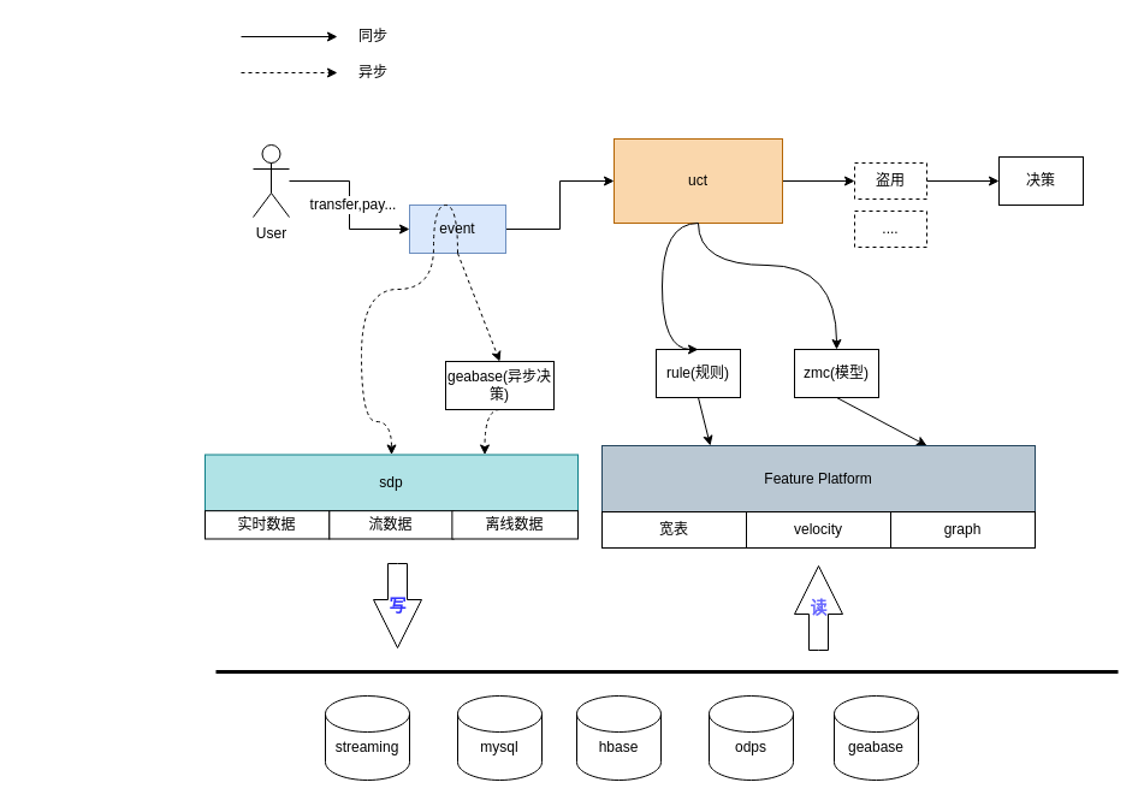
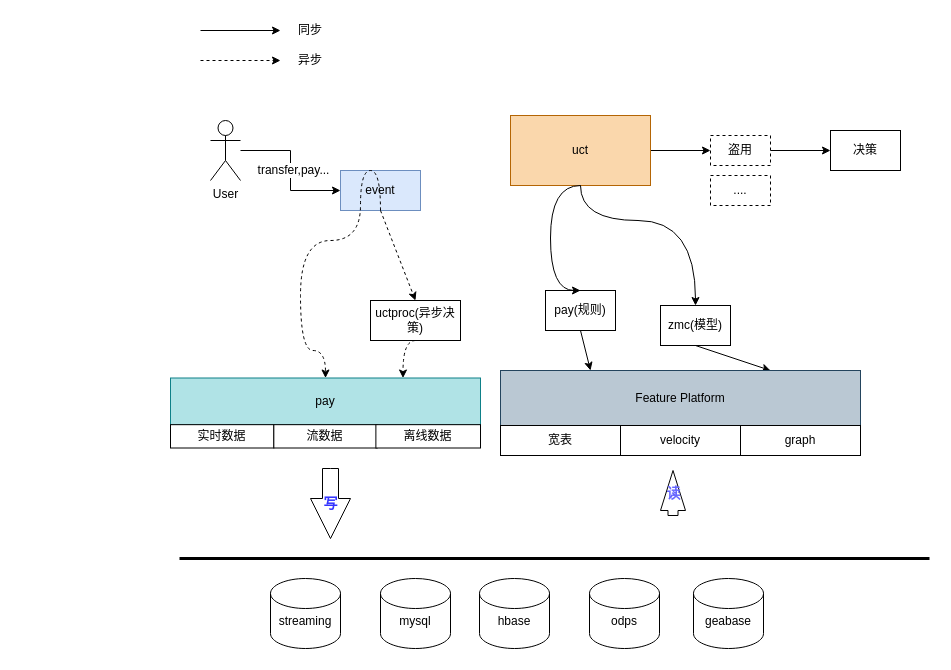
- <mxCell id="5" style="edgeStyle=orthogonalEdgeStyle;rounded=0;orthogonalLoop=1;jettySize=auto;html=1;exitX=1;exitY=0.5;exitDx=0;exitDy=0;entryX=0;entryY=0.5;entryDx=0;entryDy=0;" edge="1" parent="1" source="6" target="8"><mxGeometry relative="1" as="geometry" /></mxCell>
- <mxCell id="14" value="rule(规则)" style="rounded=0;whiteSpace=wrap;html=1;" vertex="1" parent="1"><mxGeometry x="545" y="290" width="70" height="40" as="geometry" /></mxCell>
+ <mxCell id="14" value="pay(规则)" style="rounded=0;whiteSpace=wrap;html=1;" vertex="1" parent="1"><mxGeometry x="545" y="290" width="70" height="40" as="geometry" /></mxCell>
- <mxCell id="15" value="zmc(模型)" style="rounded=0;whiteSpace=wrap;html=1;" vertex="1" parent="1"><mxGeometry x="660" y="290" width="70" height="40" as="geometry" /></mxCell>
+ <mxCell id="15" value="zmc(模型)" style="rounded=0;whiteSpace=wrap;html=1;" vertex="1" parent="1"><mxGeometry x="660" y="305" width="70" height="40" as="geometry" /></mxCell>
- <mxCell id="25" value="geabase(异步决策)" style="whiteSpace=wrap;html=1;rounded=0;" vertex="1" parent="1"><mxGeometry x="370" y="300" width="90" height="40" as="geometry" /></mxCell>
+ <mxCell id="25" value="uctproc(异步决策)" style="whiteSpace=wrap;html=1;rounded=0;" vertex="1" parent="1"><mxGeometry x="370" y="300" width="90" height="40" as="geometry" /></mxCell>
- <mxCell id="45" value="sdp" style="whiteSpace=wrap;html=1;rounded=0;fillColor=#b0e3e6;strokeColor=#0e8088;" vertex="1" parent="44"><mxGeometry width="310" height="46.667" as="geometry" /></mxCell>
+ <mxCell id="45" value="pay" style="whiteSpace=wrap;html=1;rounded=0;fillColor=#b0e3e6;strokeColor=#0e8088;" vertex="1" parent="44"><mxGeometry width="310" height="46.667" as="geometry" /></mxCell>
- <mxCell id="30" value="&lt;b&gt;&lt;font style=&quot;font-size: 14px&quot; color=&quot;#6666ff&quot;&gt;读&lt;/font&gt;&lt;/b&gt;" style="html=1;shadow=0;dashed=0;align=center;verticalAlign=middle;shape=mxgraph.arrows2.arrow;dy=0.6;dx=40;direction=north;notch=0;" vertex="1" parent="1"><mxGeometry x="660" y="470" width="40" height="70" as="geometry" /></mxCell>
+ <mxCell id="30" value="&lt;b&gt;&lt;font style=&quot;font-size: 14px&quot; color=&quot;#6666ff&quot;&gt;读&lt;/font&gt;&lt;/b&gt;" style="html=1;shadow=0;dashed=0;align=center;verticalAlign=middle;shape=mxgraph.arrows2.arrow;dy=0.6;dx=40;direction=north;notch=0;" vertex="1" parent="1"><mxGeometry x="660" y="470" width="25" height="45" as="geometry" /></mxCell>
